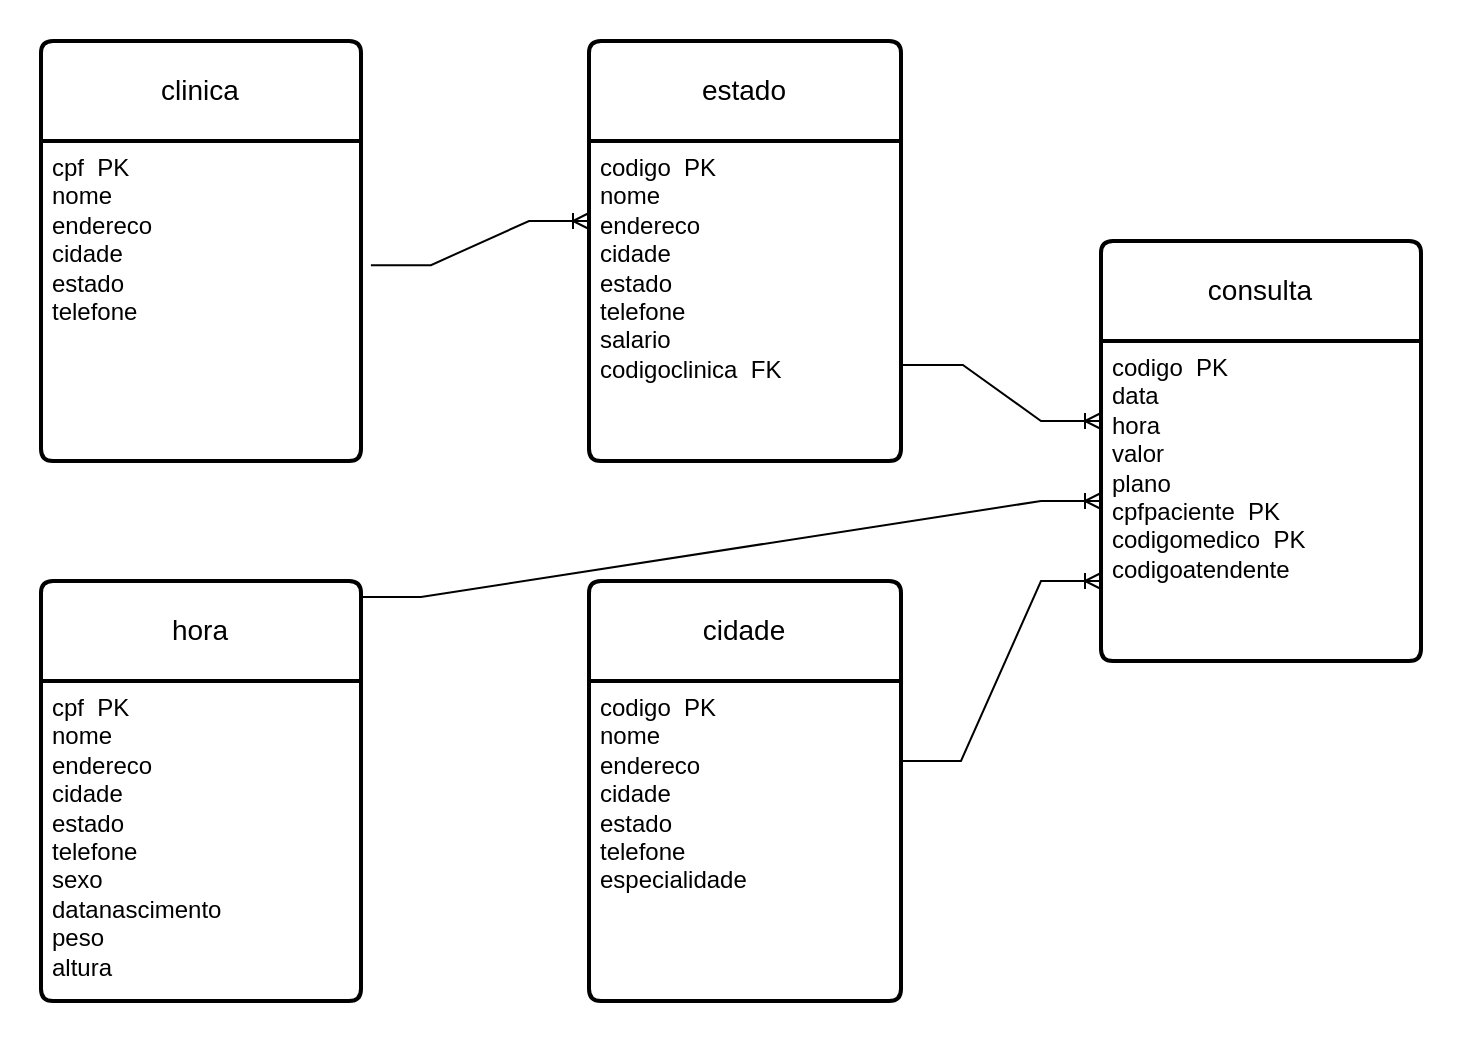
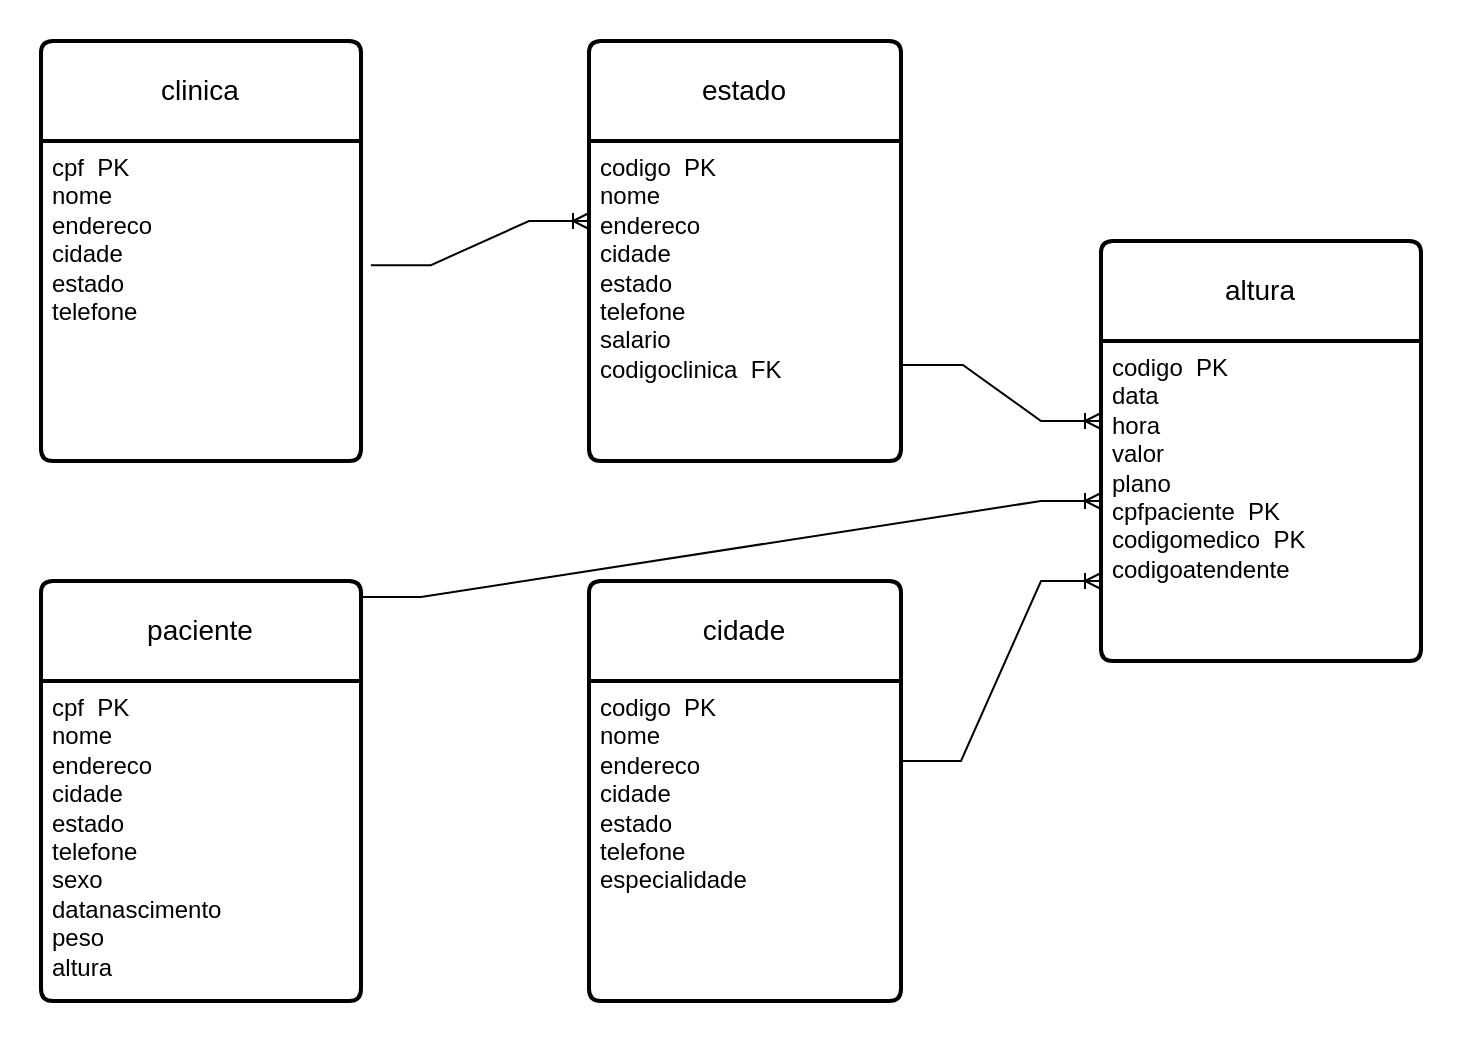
- <mxCell id="6" value="consulta" style="swimlane;childLayout=stackLayout;horizontal=1;startSize=50;horizontalStack=0;rounded=1;fontSize=14;fontStyle=0;strokeWidth=2;resizeParent=0;resizeLast=1;shadow=0;dashed=0;align=center;arcSize=4;whiteSpace=wrap;html=1;" vertex="1" parent="1"><mxGeometry x="550" y="120" width="160" height="210" as="geometry" /></mxCell>
+ <mxCell id="6" value="altura" style="swimlane;childLayout=stackLayout;horizontal=1;startSize=50;horizontalStack=0;rounded=1;fontSize=14;fontStyle=0;strokeWidth=2;resizeParent=0;resizeLast=1;shadow=0;dashed=0;align=center;arcSize=4;whiteSpace=wrap;html=1;" vertex="1" parent="1"><mxGeometry x="550" y="120" width="160" height="210" as="geometry" /></mxCell>
- <mxCell id="8" value="hora" style="swimlane;childLayout=stackLayout;horizontal=1;startSize=50;horizontalStack=0;rounded=1;fontSize=14;fontStyle=0;strokeWidth=2;resizeParent=0;resizeLast=1;shadow=0;dashed=0;align=center;arcSize=4;whiteSpace=wrap;html=1;" vertex="1" parent="1"><mxGeometry x="20" y="290" width="160" height="210" as="geometry" /></mxCell>
+ <mxCell id="8" value="paciente" style="swimlane;childLayout=stackLayout;horizontal=1;startSize=50;horizontalStack=0;rounded=1;fontSize=14;fontStyle=0;strokeWidth=2;resizeParent=0;resizeLast=1;shadow=0;dashed=0;align=center;arcSize=4;whiteSpace=wrap;html=1;" vertex="1" parent="1"><mxGeometry x="20" y="290" width="160" height="210" as="geometry" /></mxCell>
